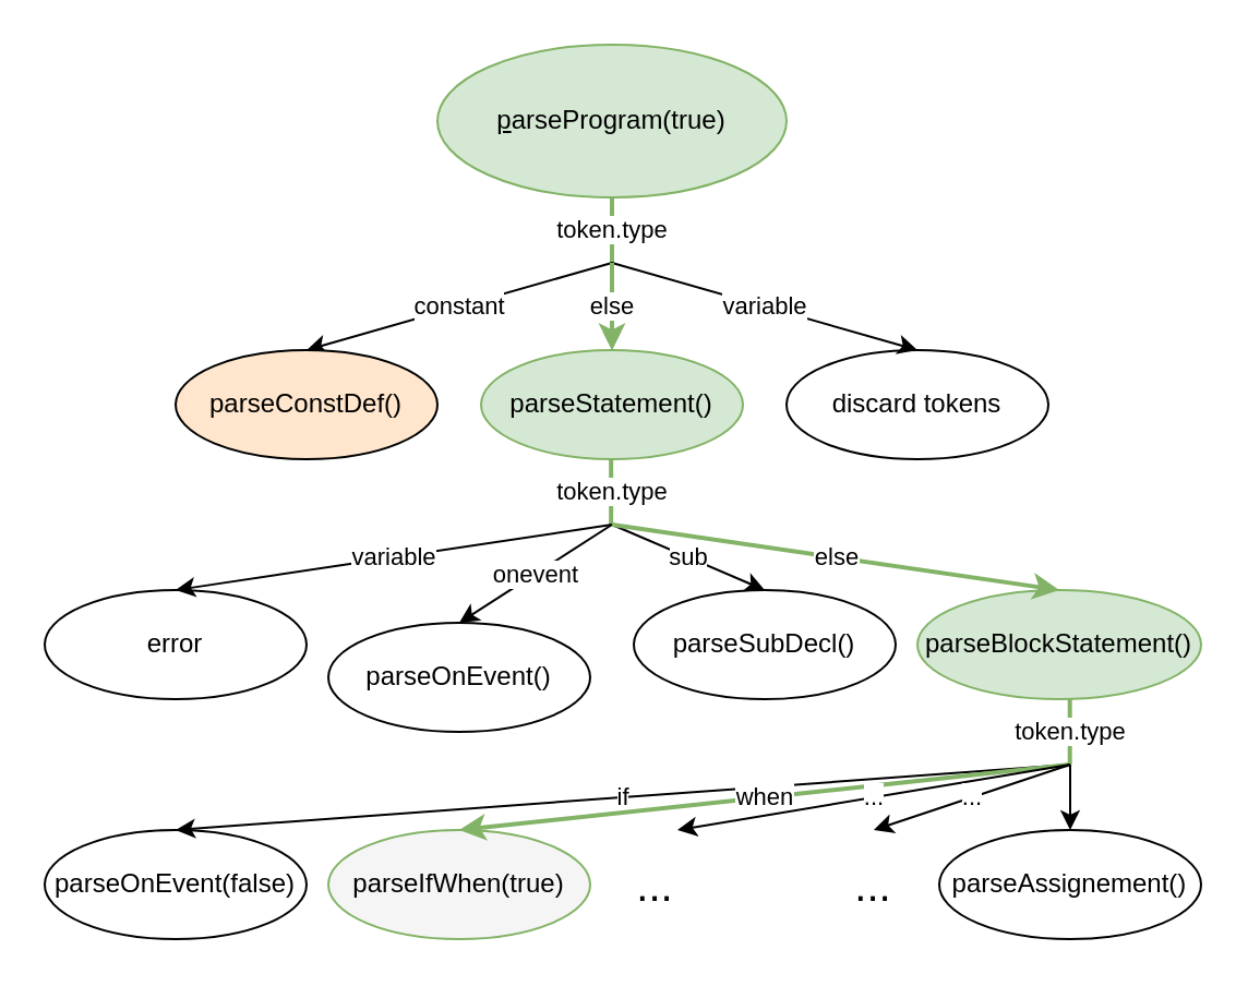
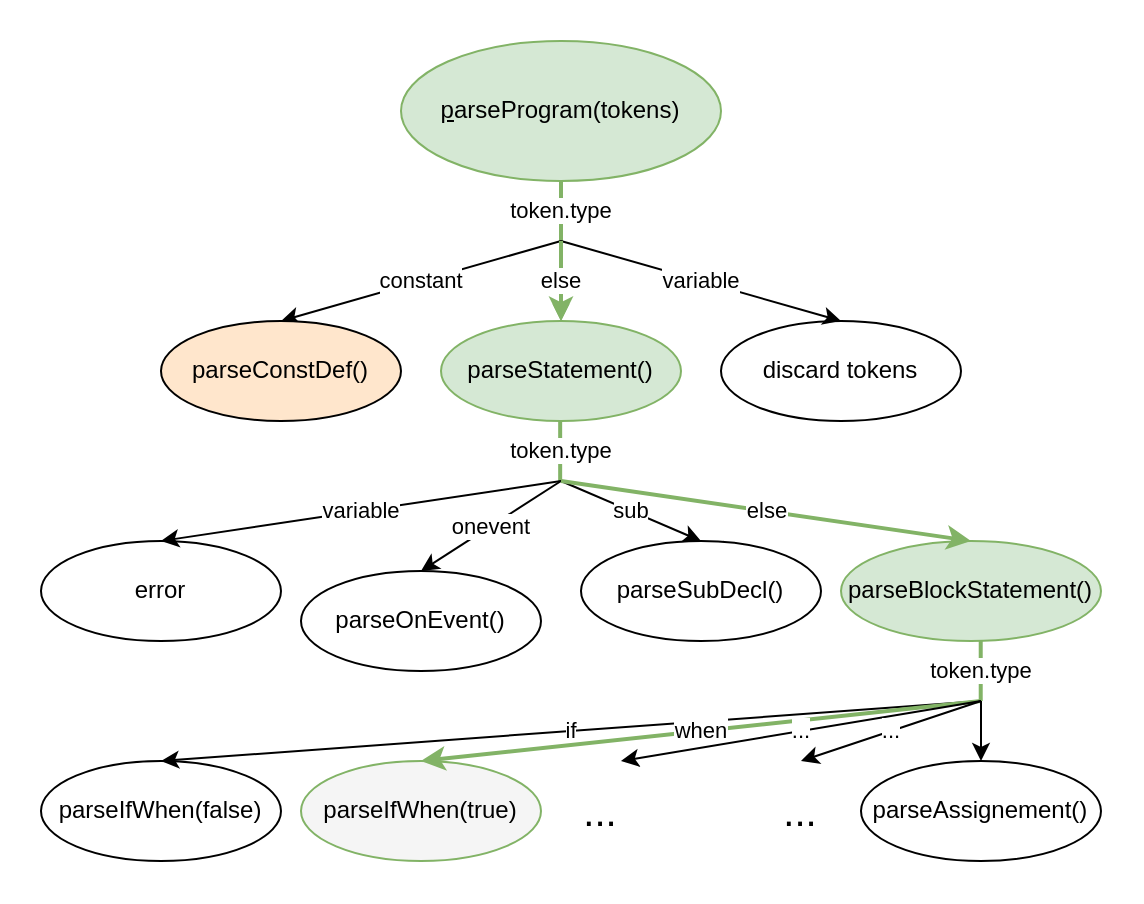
- <mxCell id="3" value="&lt;u&gt;p&lt;/u&gt;arseProgram(true)" style="ellipse;whiteSpace=wrap;html=1;fillColor=#d5e8d4;strokeColor=#82b366;" vertex="1" parent="1"><mxGeometry x="200" y="20" width="160" height="70" as="geometry" /></mxCell>
+ <mxCell id="3" value="&lt;u&gt;p&lt;/u&gt;arseProgram(tokens)" style="ellipse;whiteSpace=wrap;html=1;fillColor=#d5e8d4;strokeColor=#82b366;" vertex="1" parent="1"><mxGeometry x="200" y="20" width="160" height="70" as="geometry" /></mxCell>
- <mxCell id="22" value="parseOnEvent(false)" style="ellipse;whiteSpace=wrap;html=1;" vertex="1" parent="1"><mxGeometry x="20" y="380" width="120" height="50" as="geometry" /></mxCell>
+ <mxCell id="22" value="parseIfWhen(false)" style="ellipse;whiteSpace=wrap;html=1;" vertex="1" parent="1"><mxGeometry x="20" y="380" width="120" height="50" as="geometry" /></mxCell>
